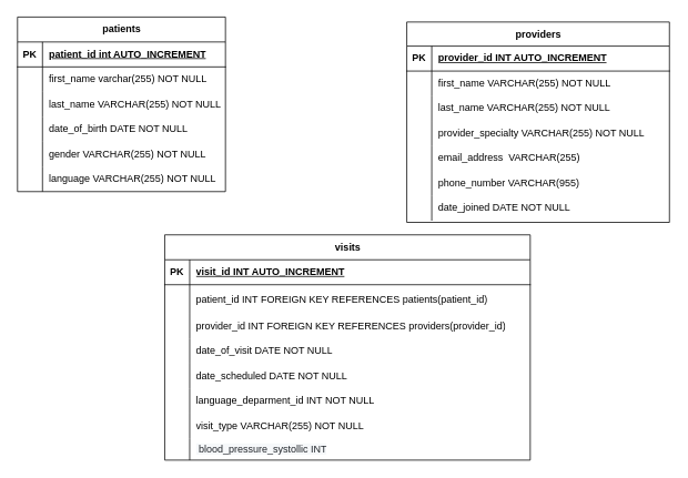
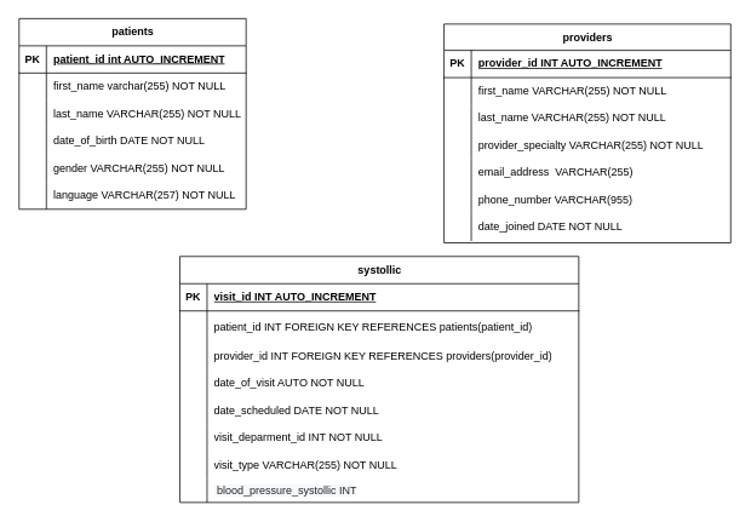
- <mxCell id="20" value="language VARCHAR(255) NOT NULL" style="shape=partialRectangle;connectable=0;fillColor=none;top=0;left=0;bottom=0;right=0;align=left;spacingLeft=6;overflow=hidden;whiteSpace=wrap;html=1;" vertex="1" parent="18"><mxGeometry x="30" width="220" height="30" as="geometry"><mxRectangle width="220" height="30" as="alternateBounds" /></mxGeometry></mxCell>
+ <mxCell id="20" value="language VARCHAR(257) NOT NULL" style="shape=partialRectangle;connectable=0;fillColor=none;top=0;left=0;bottom=0;right=0;align=left;spacingLeft=6;overflow=hidden;whiteSpace=wrap;html=1;" vertex="1" parent="18"><mxGeometry x="30" width="220" height="30" as="geometry"><mxRectangle width="220" height="30" as="alternateBounds" /></mxGeometry></mxCell>
- <mxCell id="43" value="visits" style="shape=table;startSize=30;container=1;collapsible=1;childLayout=tableLayout;fixedRows=1;rowLines=0;fontStyle=1;align=center;resizeLast=1;html=1;" vertex="1" parent="1"><mxGeometry x="197" y="282" width="439.42" height="271" as="geometry" /></mxCell>
+ <mxCell id="43" value="systollic" style="shape=table;startSize=30;container=1;collapsible=1;childLayout=tableLayout;fixedRows=1;rowLines=0;fontStyle=1;align=center;resizeLast=1;html=1;" vertex="1" parent="1"><mxGeometry x="197" y="282" width="439.42" height="271" as="geometry" /></mxCell>
- <mxCell id="55" value="date_of_visit DATE NOT NULL" style="shape=partialRectangle;connectable=0;fillColor=none;top=0;left=0;bottom=0;right=0;align=left;spacingLeft=6;overflow=hidden;whiteSpace=wrap;html=1;" vertex="1" parent="53"><mxGeometry x="30" width="409.42" height="30" as="geometry"><mxRectangle width="409.42" height="30" as="alternateBounds" /></mxGeometry></mxCell>
+ <mxCell id="55" value="date_of_visit AUTO NOT NULL" style="shape=partialRectangle;connectable=0;fillColor=none;top=0;left=0;bottom=0;right=0;align=left;spacingLeft=6;overflow=hidden;whiteSpace=wrap;html=1;" vertex="1" parent="53"><mxGeometry x="30" width="409.42" height="30" as="geometry"><mxRectangle width="409.42" height="30" as="alternateBounds" /></mxGeometry></mxCell>
- <mxCell id="61" value="language_deparment_id INT NOT NULL" style="shape=partialRectangle;connectable=0;fillColor=none;top=0;left=0;bottom=0;right=0;align=left;spacingLeft=6;overflow=hidden;whiteSpace=wrap;html=1;" vertex="1" parent="59"><mxGeometry x="30" width="409.42" height="30" as="geometry"><mxRectangle width="409.42" height="30" as="alternateBounds" /></mxGeometry></mxCell>
+ <mxCell id="61" value="visit_deparment_id INT NOT NULL" style="shape=partialRectangle;connectable=0;fillColor=none;top=0;left=0;bottom=0;right=0;align=left;spacingLeft=6;overflow=hidden;whiteSpace=wrap;html=1;" vertex="1" parent="59"><mxGeometry x="30" width="409.42" height="30" as="geometry"><mxRectangle width="409.42" height="30" as="alternateBounds" /></mxGeometry></mxCell>
